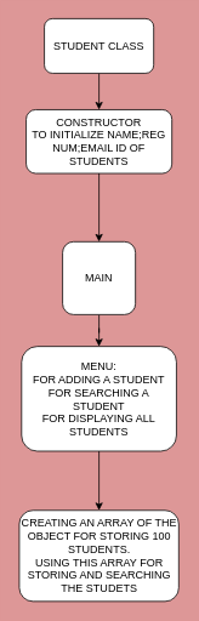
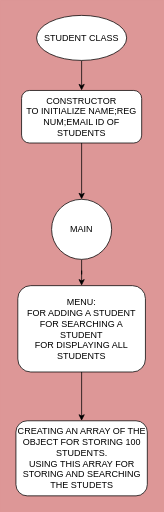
- <mxCell id="3" value="STUDENT CLASS" style="rounded=1;whiteSpace=wrap;html=1;" vertex="1" parent="1"><mxGeometry x="48" y="20" width="120" height="60" as="geometry" /></mxCell>
+ <mxCell id="3" value="STUDENT CLASS" style="ellipse;whiteSpace=wrap;html=1;" vertex="1" parent="1"><mxGeometry x="48" y="20" width="120" height="60" as="geometry" /></mxCell>
- <mxCell id="7" value="MAIN" style="whiteSpace=wrap;html=1;rounded=1;" vertex="1" parent="1"><mxGeometry x="68" y="265" width="80" height="80" as="geometry" /></mxCell>
+ <mxCell id="7" value="MAIN" style="ellipse;whiteSpace=wrap;html=1;rounded=1;" vertex="1" parent="1"><mxGeometry x="68" y="265" width="80" height="80" as="geometry" /></mxCell>
